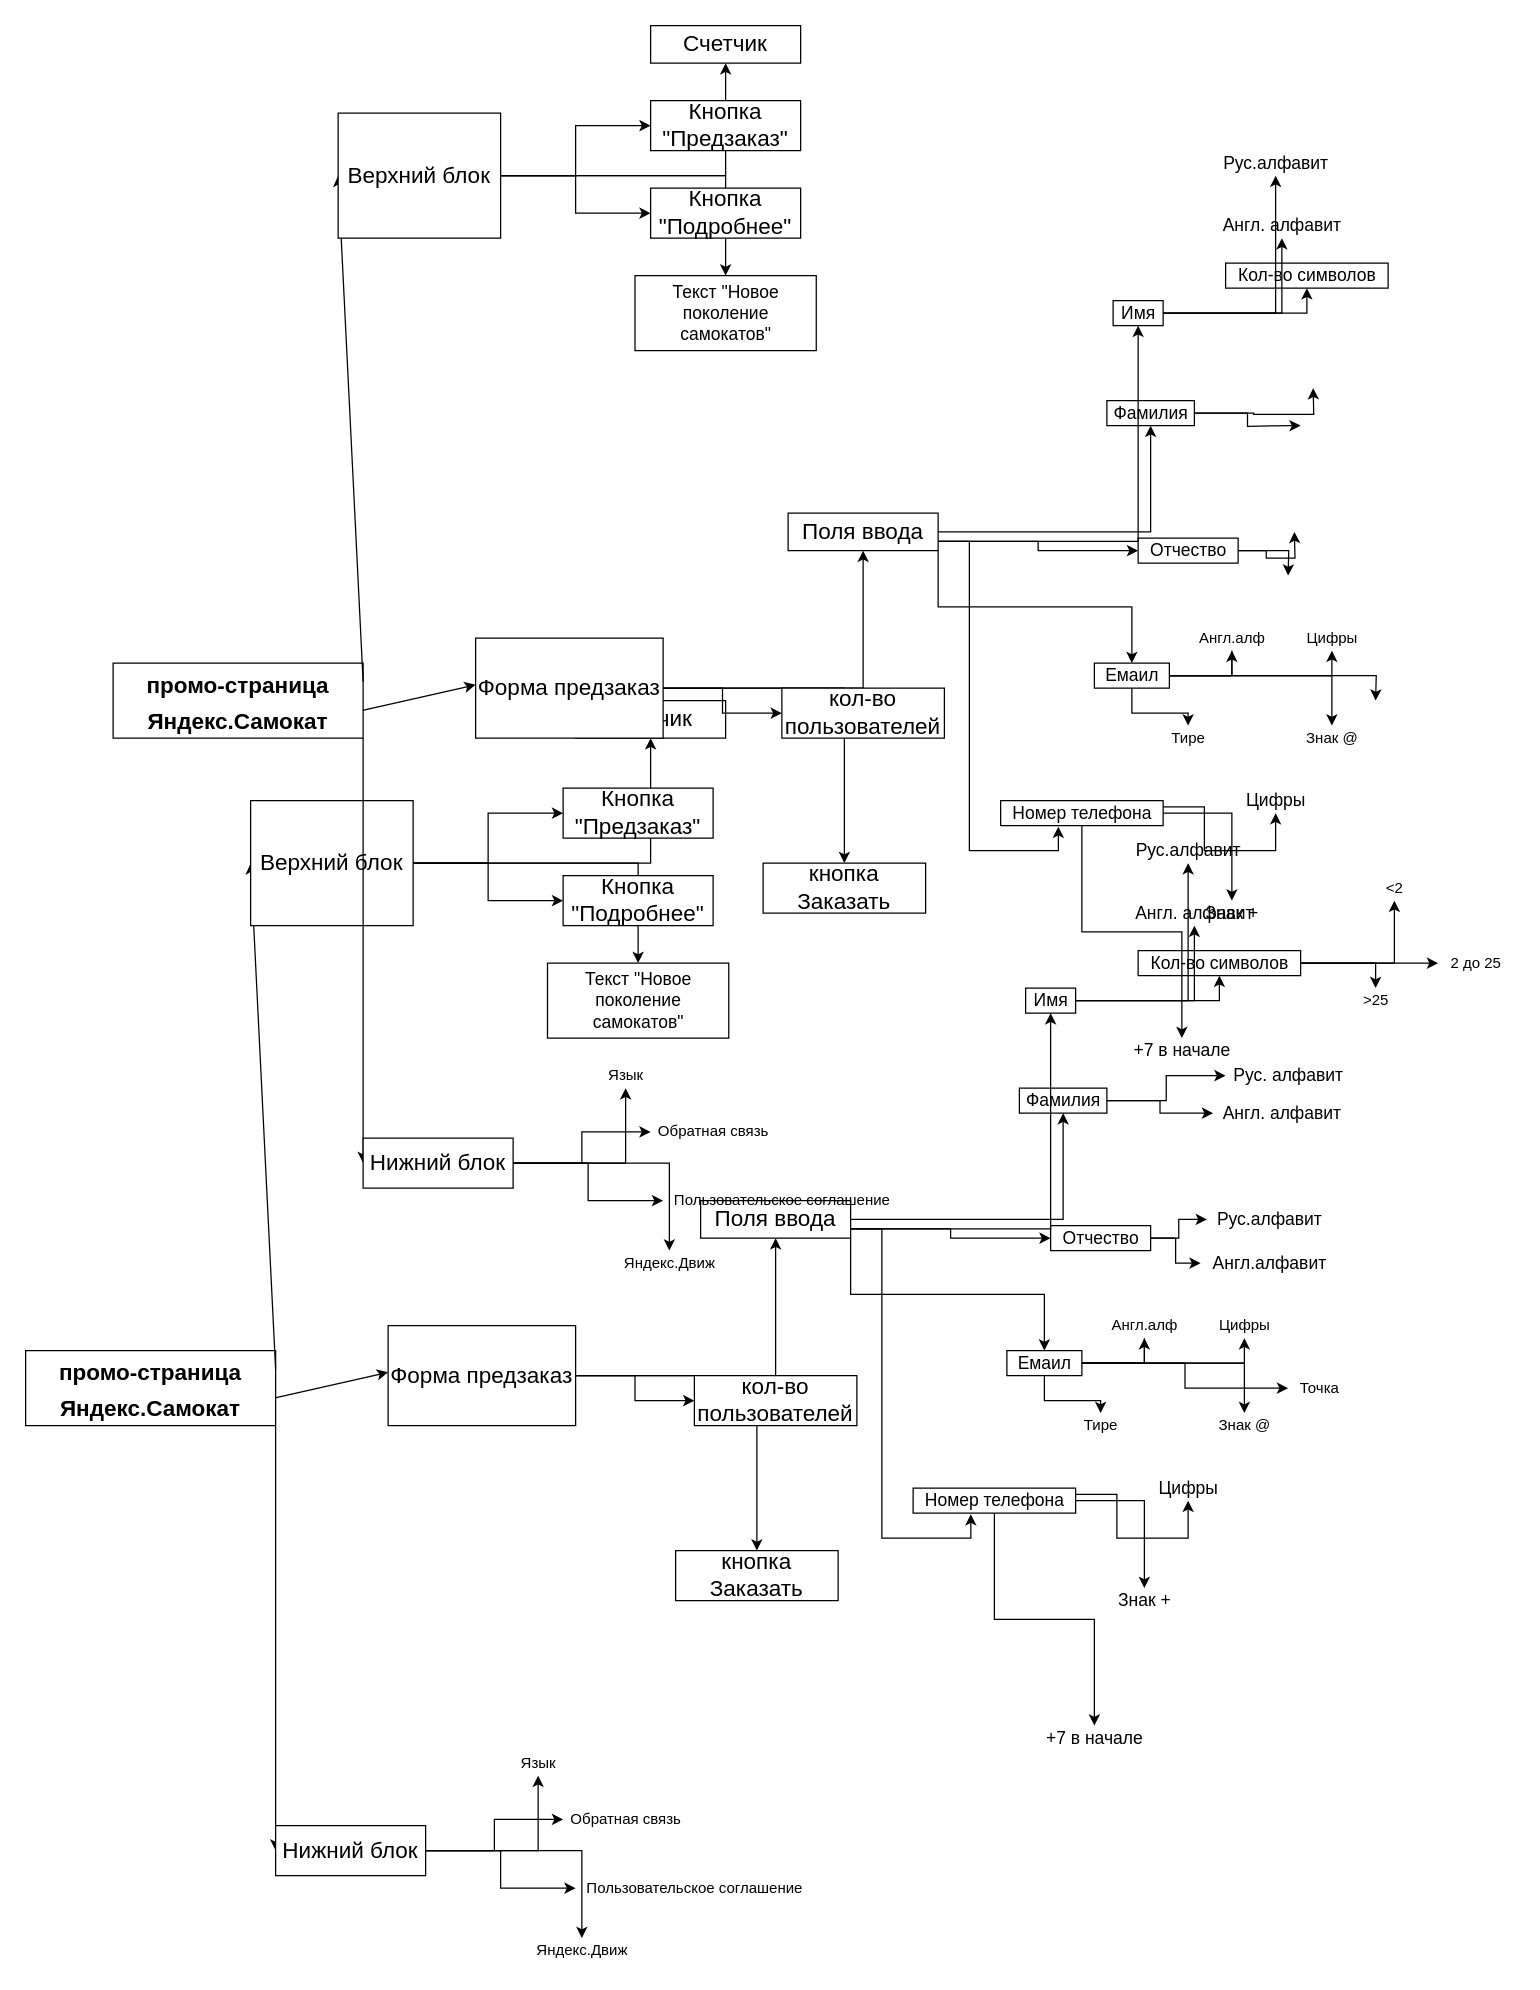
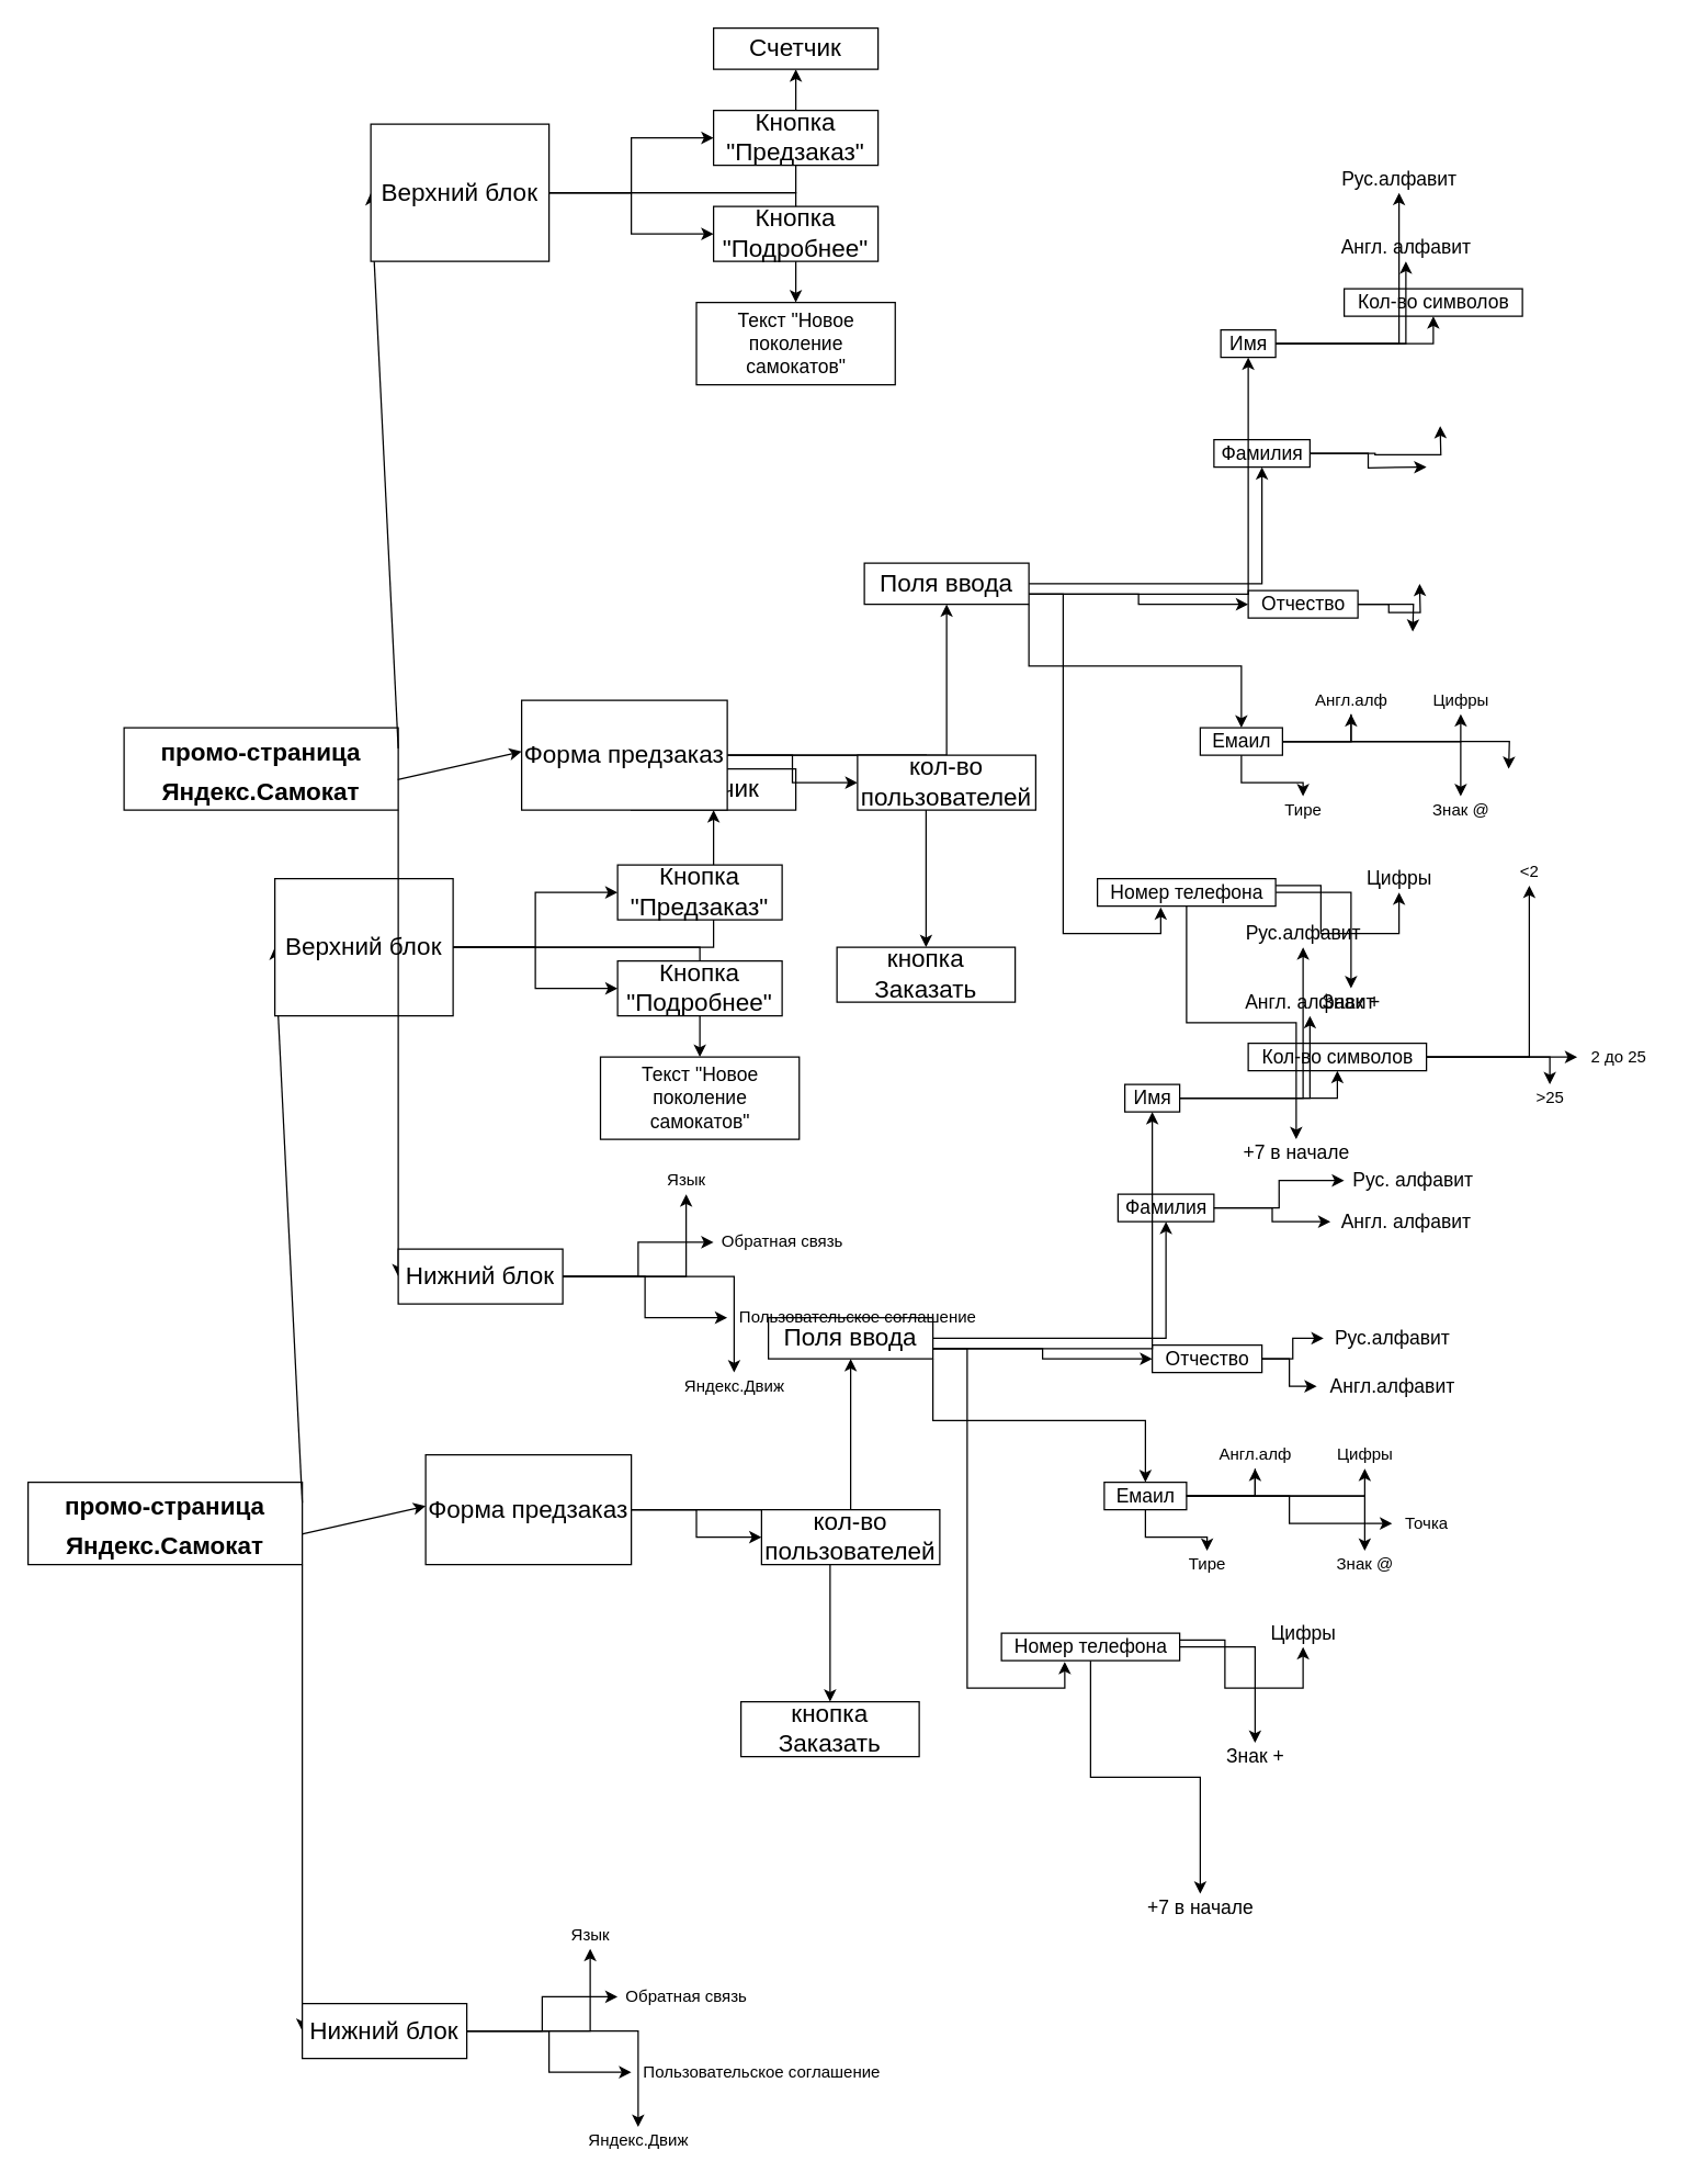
- <mxCell id="69" value="&amp;lt;2" style="text;html=1;align=center;verticalAlign=middle;resizable=0;points=[];autosize=1;strokeColor=none;fillColor=none;" parent="1" vertex="1"><mxGeometry x="1100" y="700" width="30" height="20" as="geometry" /></mxCell>
+ <mxCell id="69" value="&amp;lt;2" style="text;html=1;align=center;verticalAlign=middle;resizable=0;points=[];autosize=1;strokeColor=none;fillColor=none;" parent="1" vertex="1"><mxGeometry x="1100" y="625" width="30" height="20" as="geometry" /></mxCell>
- <mxCell id="71" value="&amp;gt;25" style="text;html=1;align=center;verticalAlign=middle;resizable=0;points=[];autosize=1;strokeColor=none;fillColor=none;" parent="1" vertex="1"><mxGeometry x="1080" y="790" width="40" height="20" as="geometry" /></mxCell>
+ <mxCell id="71" value="&amp;gt;25" style="text;html=1;align=center;verticalAlign=middle;resizable=0;points=[];autosize=1;strokeColor=none;fillColor=none;" parent="1" vertex="1"><mxGeometry x="1110" y="790" width="40" height="20" as="geometry" /></mxCell>
- <mxCell id="74" value="Точка" style="text;html=1;align=center;verticalAlign=middle;resizable=0;points=[];autosize=1;strokeColor=none;fillColor=none;" parent="1" vertex="1"><mxGeometry x="1030" y="1100" width="50" height="20" as="geometry" /></mxCell>
+ <mxCell id="74" value="Точка" style="text;html=1;align=center;verticalAlign=middle;resizable=0;points=[];autosize=1;strokeColor=none;fillColor=none;" parent="1" vertex="1"><mxGeometry x="1015" y="1100" width="50" height="20" as="geometry" /></mxCell>
